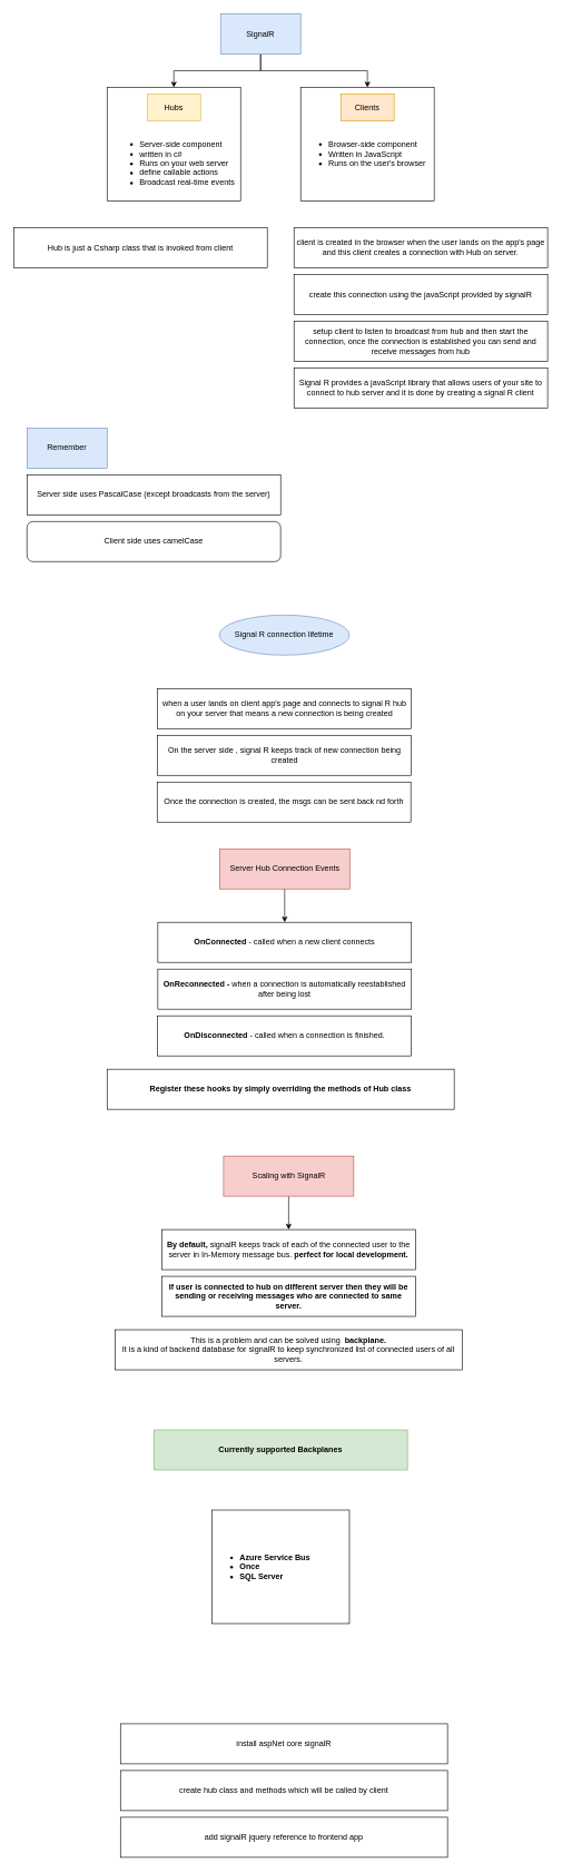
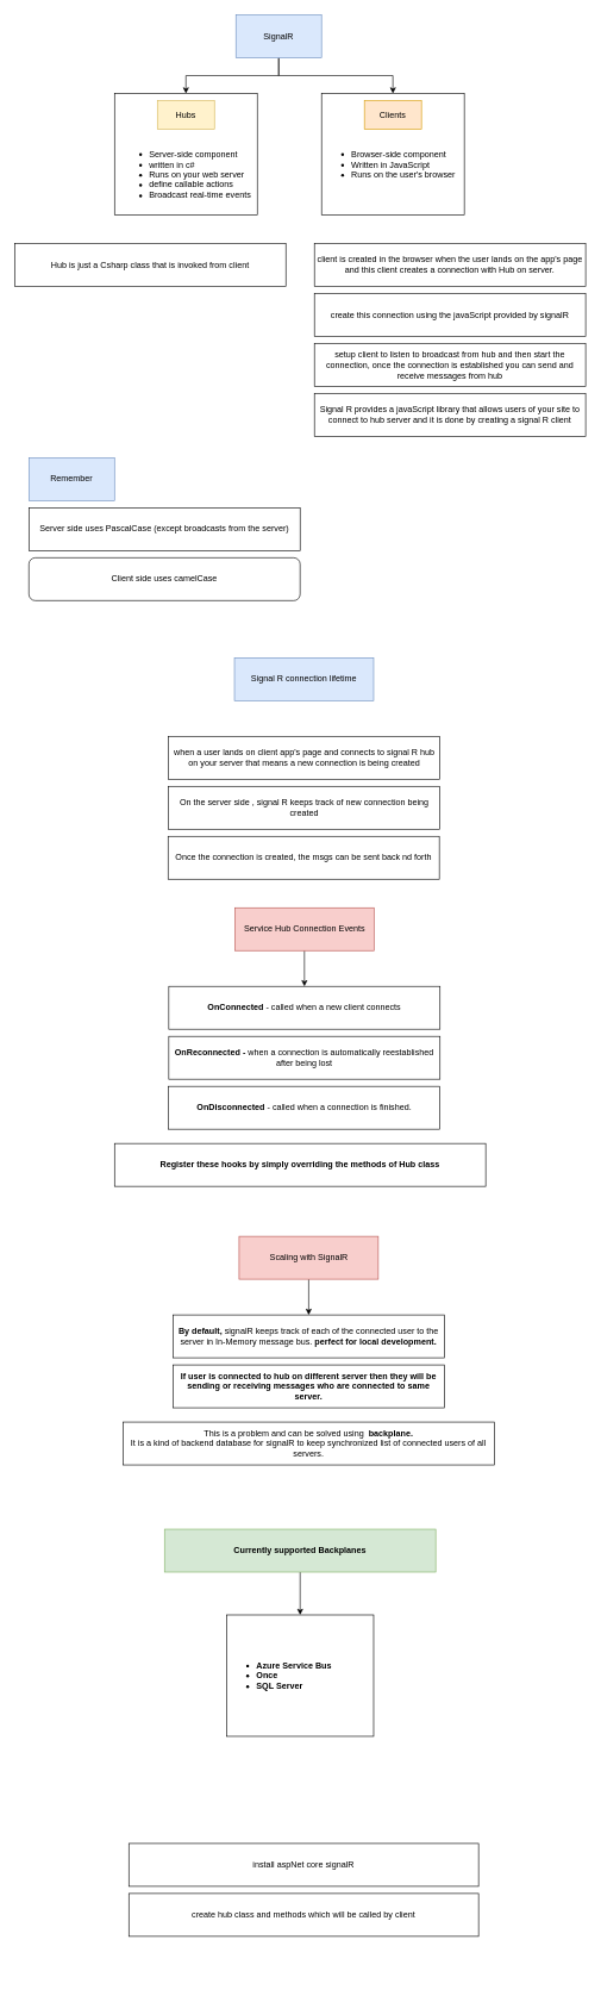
- <mxCell id="17" value="Signal R connection lifetime" style="ellipse;whiteSpace=wrap;html=1;fillColor=#dae8fc;strokeColor=#6c8ebf;" vertex="1" parent="1"><mxGeometry x="328" y="920" width="195" height="60" as="geometry" /></mxCell>
+ <mxCell id="17" value="Signal R connection lifetime" style="rounded=0;whiteSpace=wrap;html=1;fillColor=#dae8fc;strokeColor=#6c8ebf;" vertex="1" parent="1"><mxGeometry x="328" y="920" width="195" height="60" as="geometry" /></mxCell>
- <mxCell id="22" value="Server Hub Connection Events" style="rounded=0;whiteSpace=wrap;html=1;fillColor=#f8cecc;strokeColor=#b85450;" vertex="1" parent="1"><mxGeometry x="328.5" y="1270" width="195" height="60" as="geometry" /></mxCell>
+ <mxCell id="22" value="Service Hub Connection Events" style="rounded=0;whiteSpace=wrap;html=1;fillColor=#f8cecc;strokeColor=#b85450;" vertex="1" parent="1"><mxGeometry x="328.5" y="1270" width="195" height="60" as="geometry" /></mxCell>
+ <mxCell id="32" style="edgeStyle=orthogonalEdgeStyle;rounded=0;orthogonalLoop=1;jettySize=auto;html=1;entryX=0.5;entryY=0;entryDx=0;entryDy=0;" edge="1" parent="1" source="33" target="34"><mxGeometry relative="1" as="geometry" /></mxCell>
- <mxCell id="37" value="add signalR jquery reference to frontend app" style="rounded=0;whiteSpace=wrap;html=1;" vertex="1" parent="1"><mxGeometry x="180" y="2720" width="490" height="60" as="geometry" /></mxCell>
